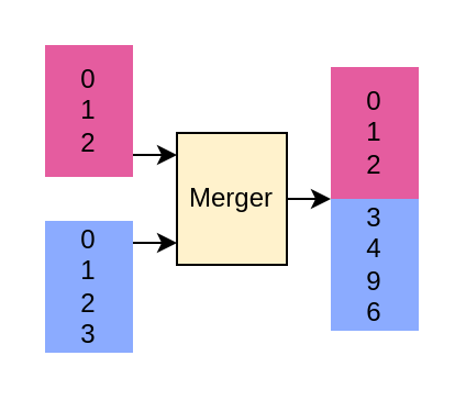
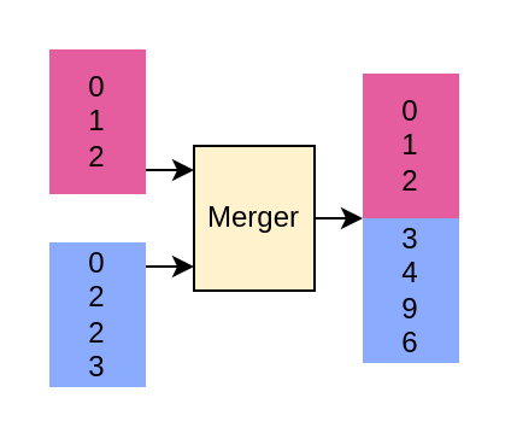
- <mxCell id="3" value="&lt;div&gt;0&lt;/div&gt;&lt;div&gt;1&lt;/div&gt;&lt;div&gt;2&lt;/div&gt;&lt;div&gt;3&lt;br&gt;&lt;/div&gt;" style="rounded=0;whiteSpace=wrap;html=1;fillColor=#648fff;strokeColor=none;opacity=75;" parent="1" vertex="1"><mxGeometry x="20" y="100" width="40" height="60" as="geometry" /></mxCell>
+ <mxCell id="3" value="&lt;div&gt;0&lt;/div&gt;&lt;div&gt;2&lt;/div&gt;&lt;div&gt;2&lt;/div&gt;&lt;div&gt;3&lt;br&gt;&lt;/div&gt;" style="rounded=0;whiteSpace=wrap;html=1;fillColor=#648fff;strokeColor=none;opacity=75;" parent="1" vertex="1"><mxGeometry x="20" y="100" width="40" height="60" as="geometry" /></mxCell>
